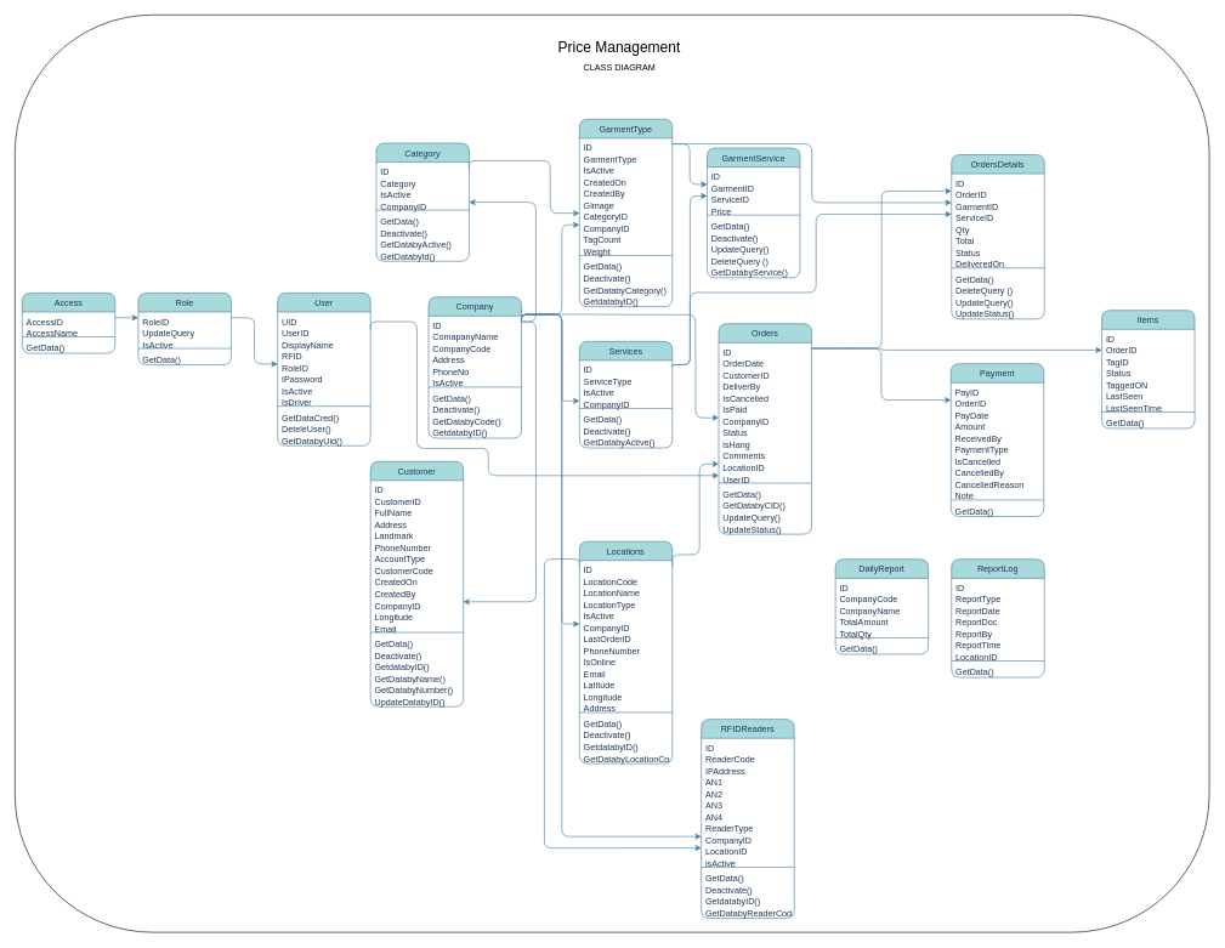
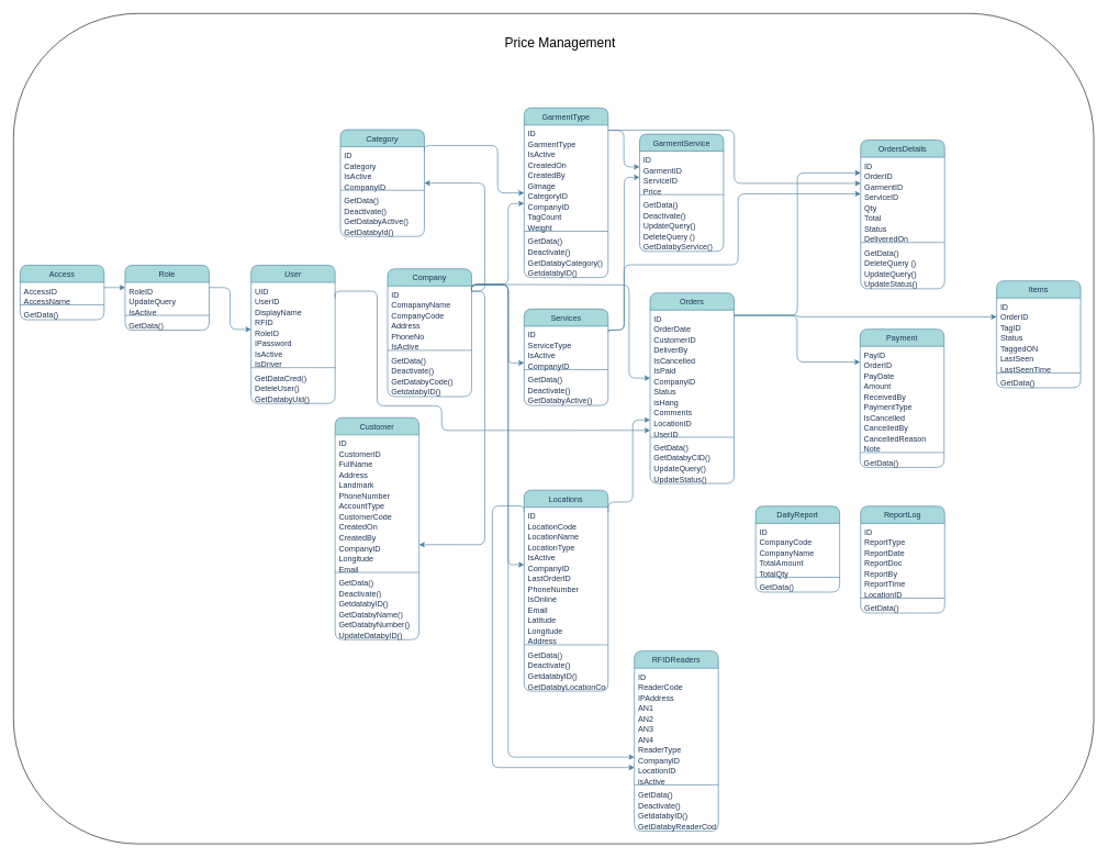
- <mxCell id="239" value="CLASS DIAGRAM" style="text;html=1;strokeColor=none;fillColor=none;align=center;verticalAlign=middle;whiteSpace=wrap;rounded=0;" vertex="1" parent="237"><mxGeometry x="68.5" y="30" width="103" height="30" as="geometry" /></mxCell>
